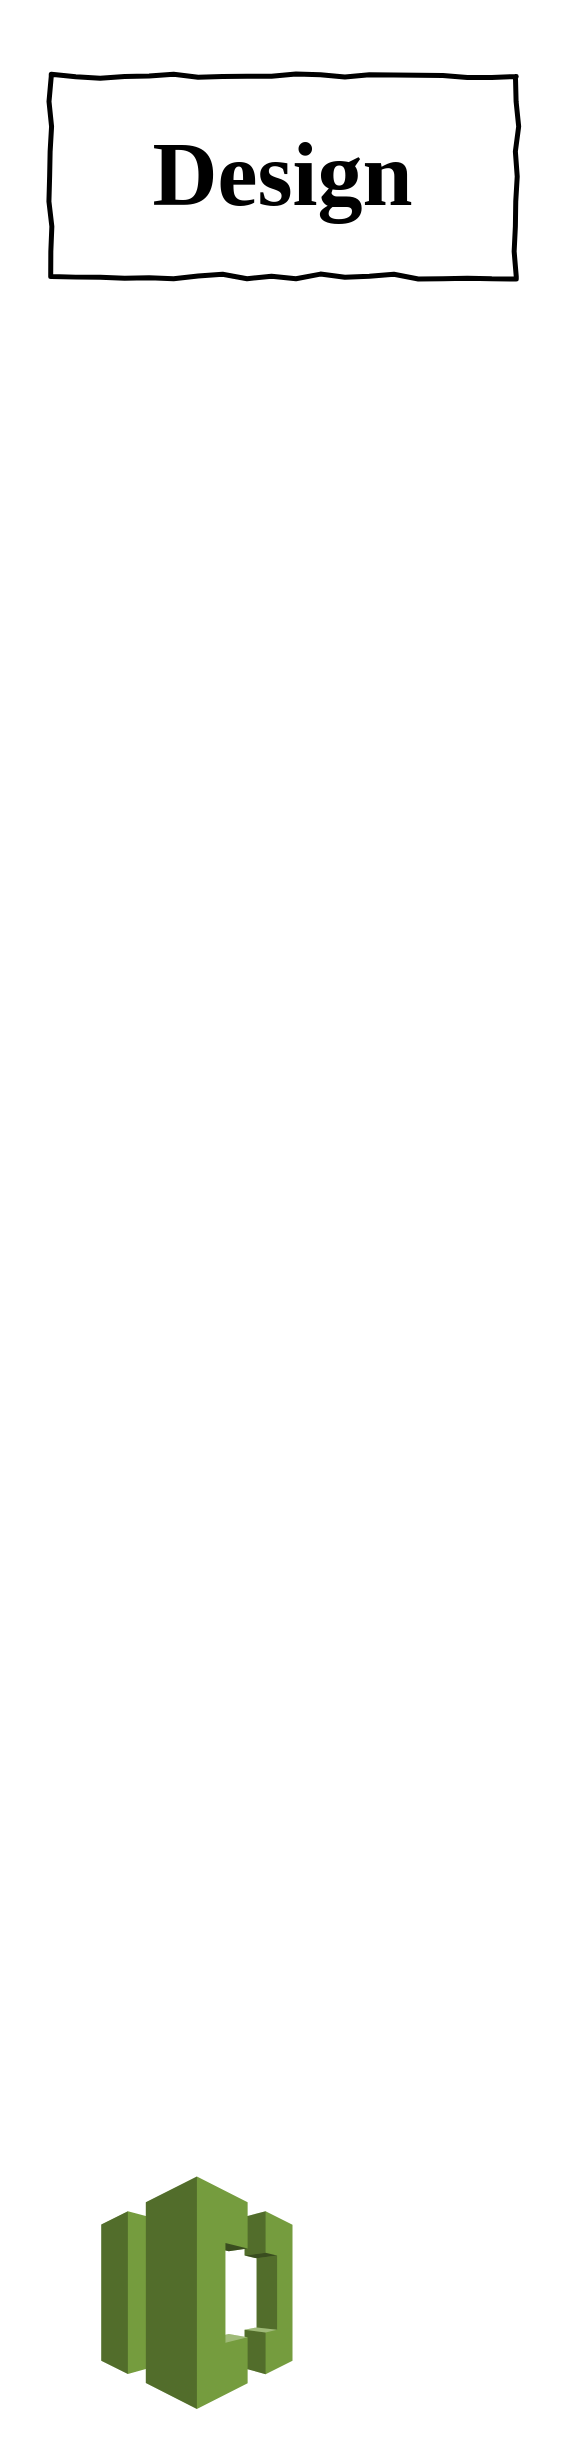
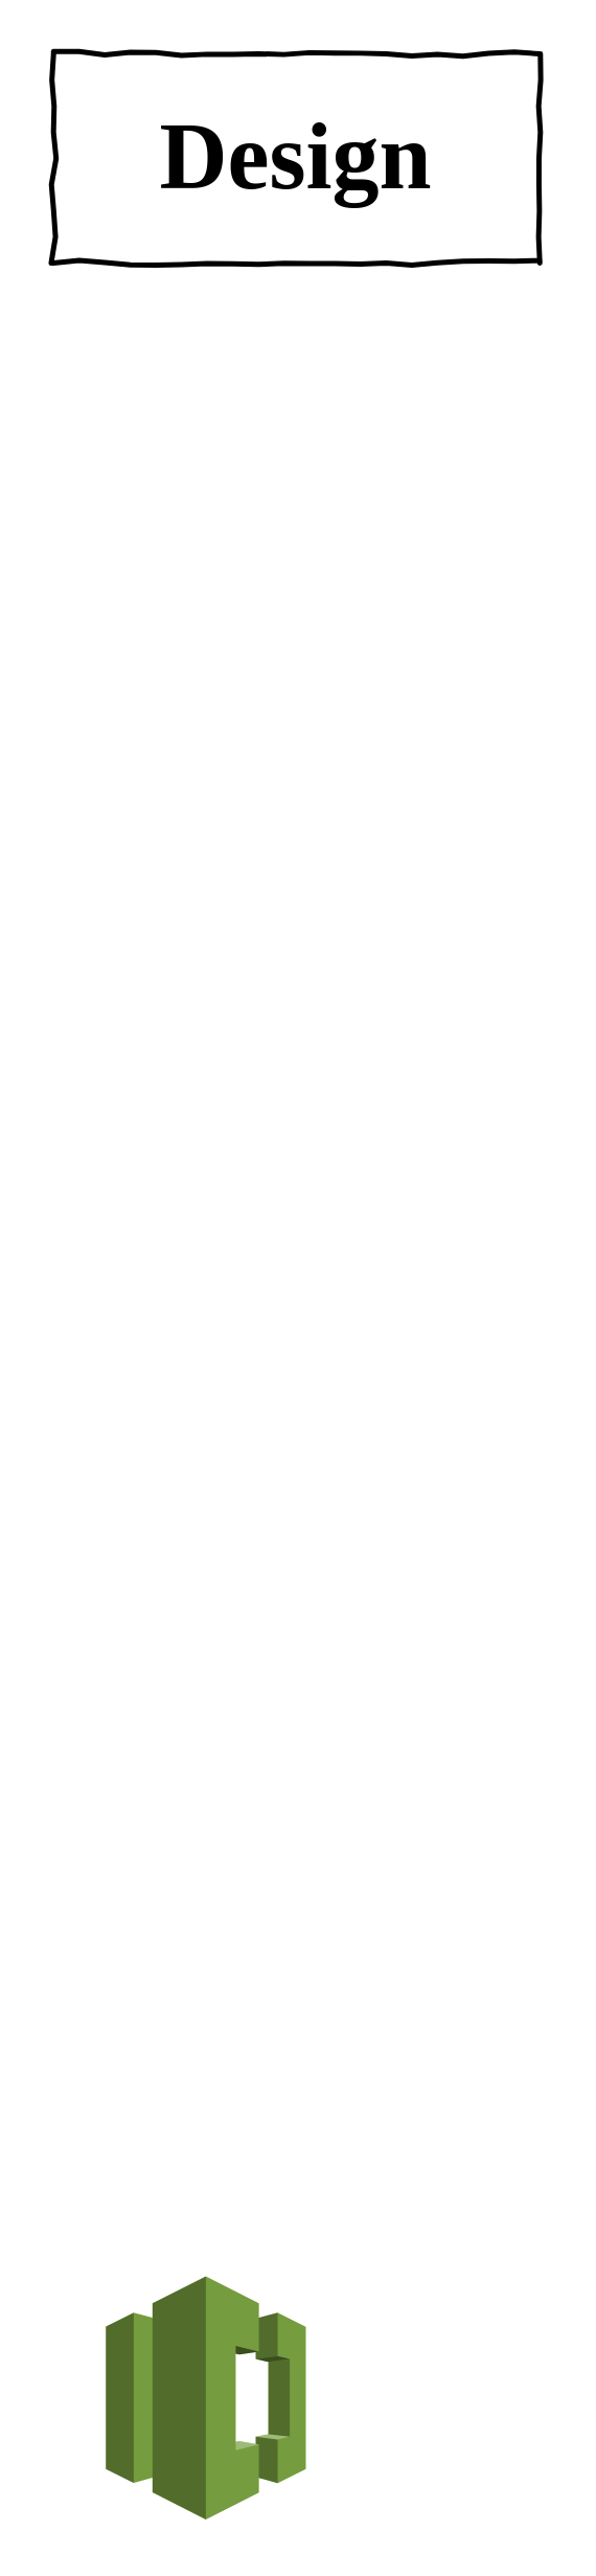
- <mxCell id="2" value="&lt;font style=&quot;font-size: 36px&quot;&gt;Design&lt;/font&gt;" style="html=1;whiteSpace=wrap;comic=1;strokeWidth=2;fontFamily=Comic Sans MS;fontStyle=1;" vertex="1" parent="1"><mxGeometry x="20" y="30" width="186" height="80" as="geometry" /></mxCell>
+ <mxCell id="2" value="&lt;font style=&quot;font-size: 36px&quot;&gt;Design&lt;/font&gt;" style="html=1;whiteSpace=wrap;comic=1;strokeWidth=2;fontFamily=Comic Sans MS;fontStyle=1;" vertex="1" parent="1"><mxGeometry x="20" y="20" width="186" height="80" as="geometry" /></mxCell>
